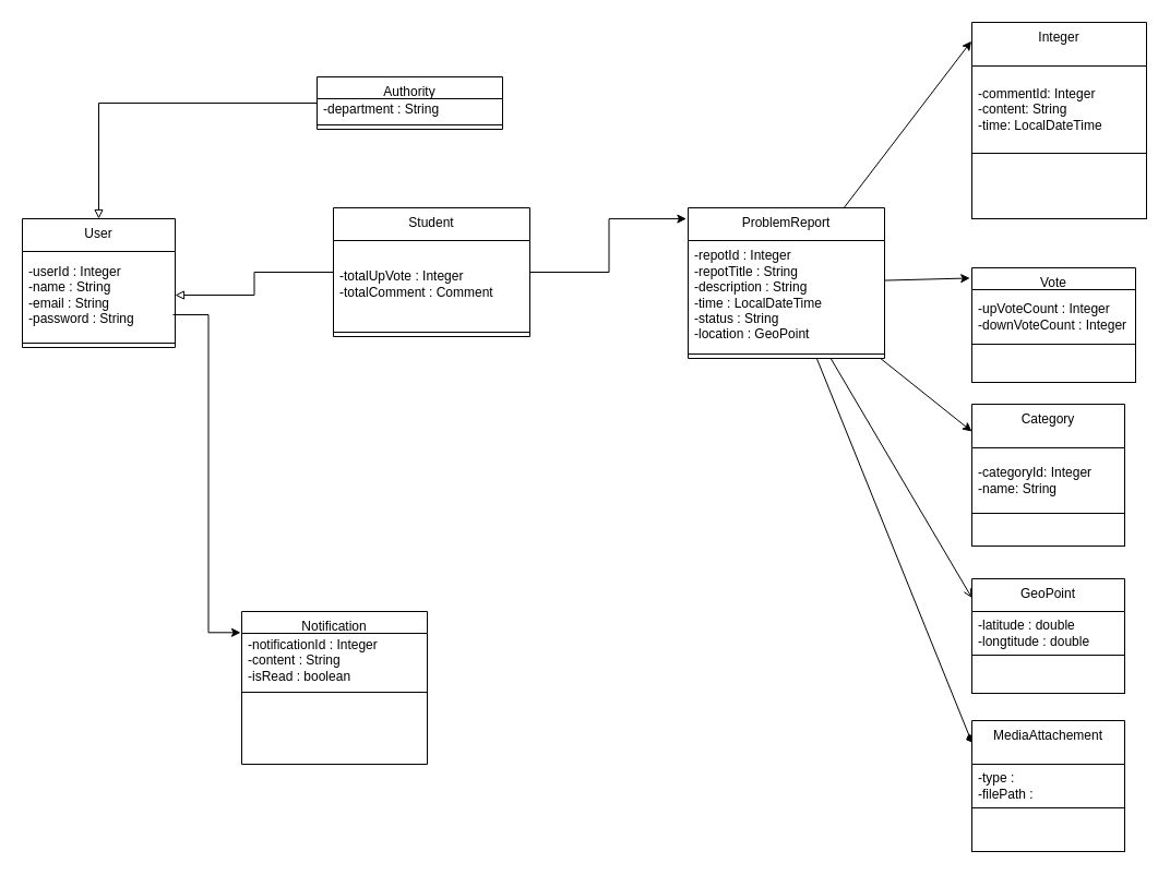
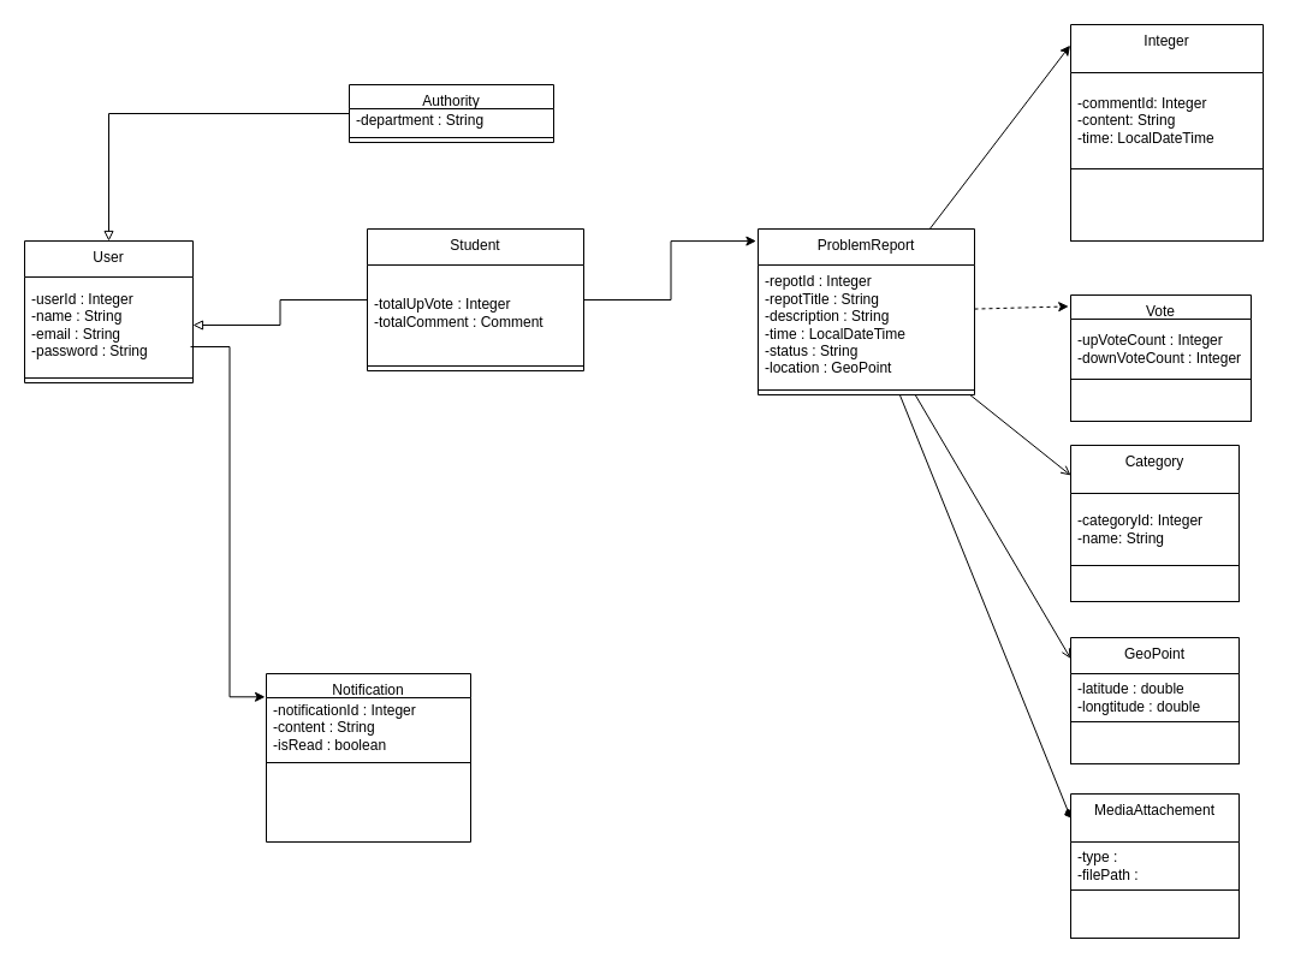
- <mxCell id="38" style="rounded=0;orthogonalLoop=1;jettySize=auto;html=1;entryX=-0.012;entryY=0.135;entryDx=0;entryDy=0;entryPerimeter=0;" parent="1" source="21" target="25" edge="1"><mxGeometry relative="1" as="geometry" /></mxCell>
+ <mxCell id="38" style="rounded=0;orthogonalLoop=1;jettySize=auto;html=1;entryX=-0.012;entryY=0.135;entryDx=0;entryDy=0;entryPerimeter=0;dashed=1;" parent="1" source="21" target="25" edge="1"><mxGeometry relative="1" as="geometry" /></mxCell>
- <mxCell id="18" style="rounded=0;orthogonalLoop=1;jettySize=auto;html=1;entryX=0;entryY=0.25;entryDx=0;entryDy=0;" parent="1" source="21" target="29" edge="1"><mxGeometry relative="1" as="geometry" /></mxCell>
+ <mxCell id="18" style="rounded=0;orthogonalLoop=1;jettySize=auto;html=1;entryX=0;entryY=0.25;entryDx=0;entryDy=0;endArrow=open;" parent="1" source="21" target="29" edge="1"><mxGeometry relative="1" as="geometry" /></mxCell>
